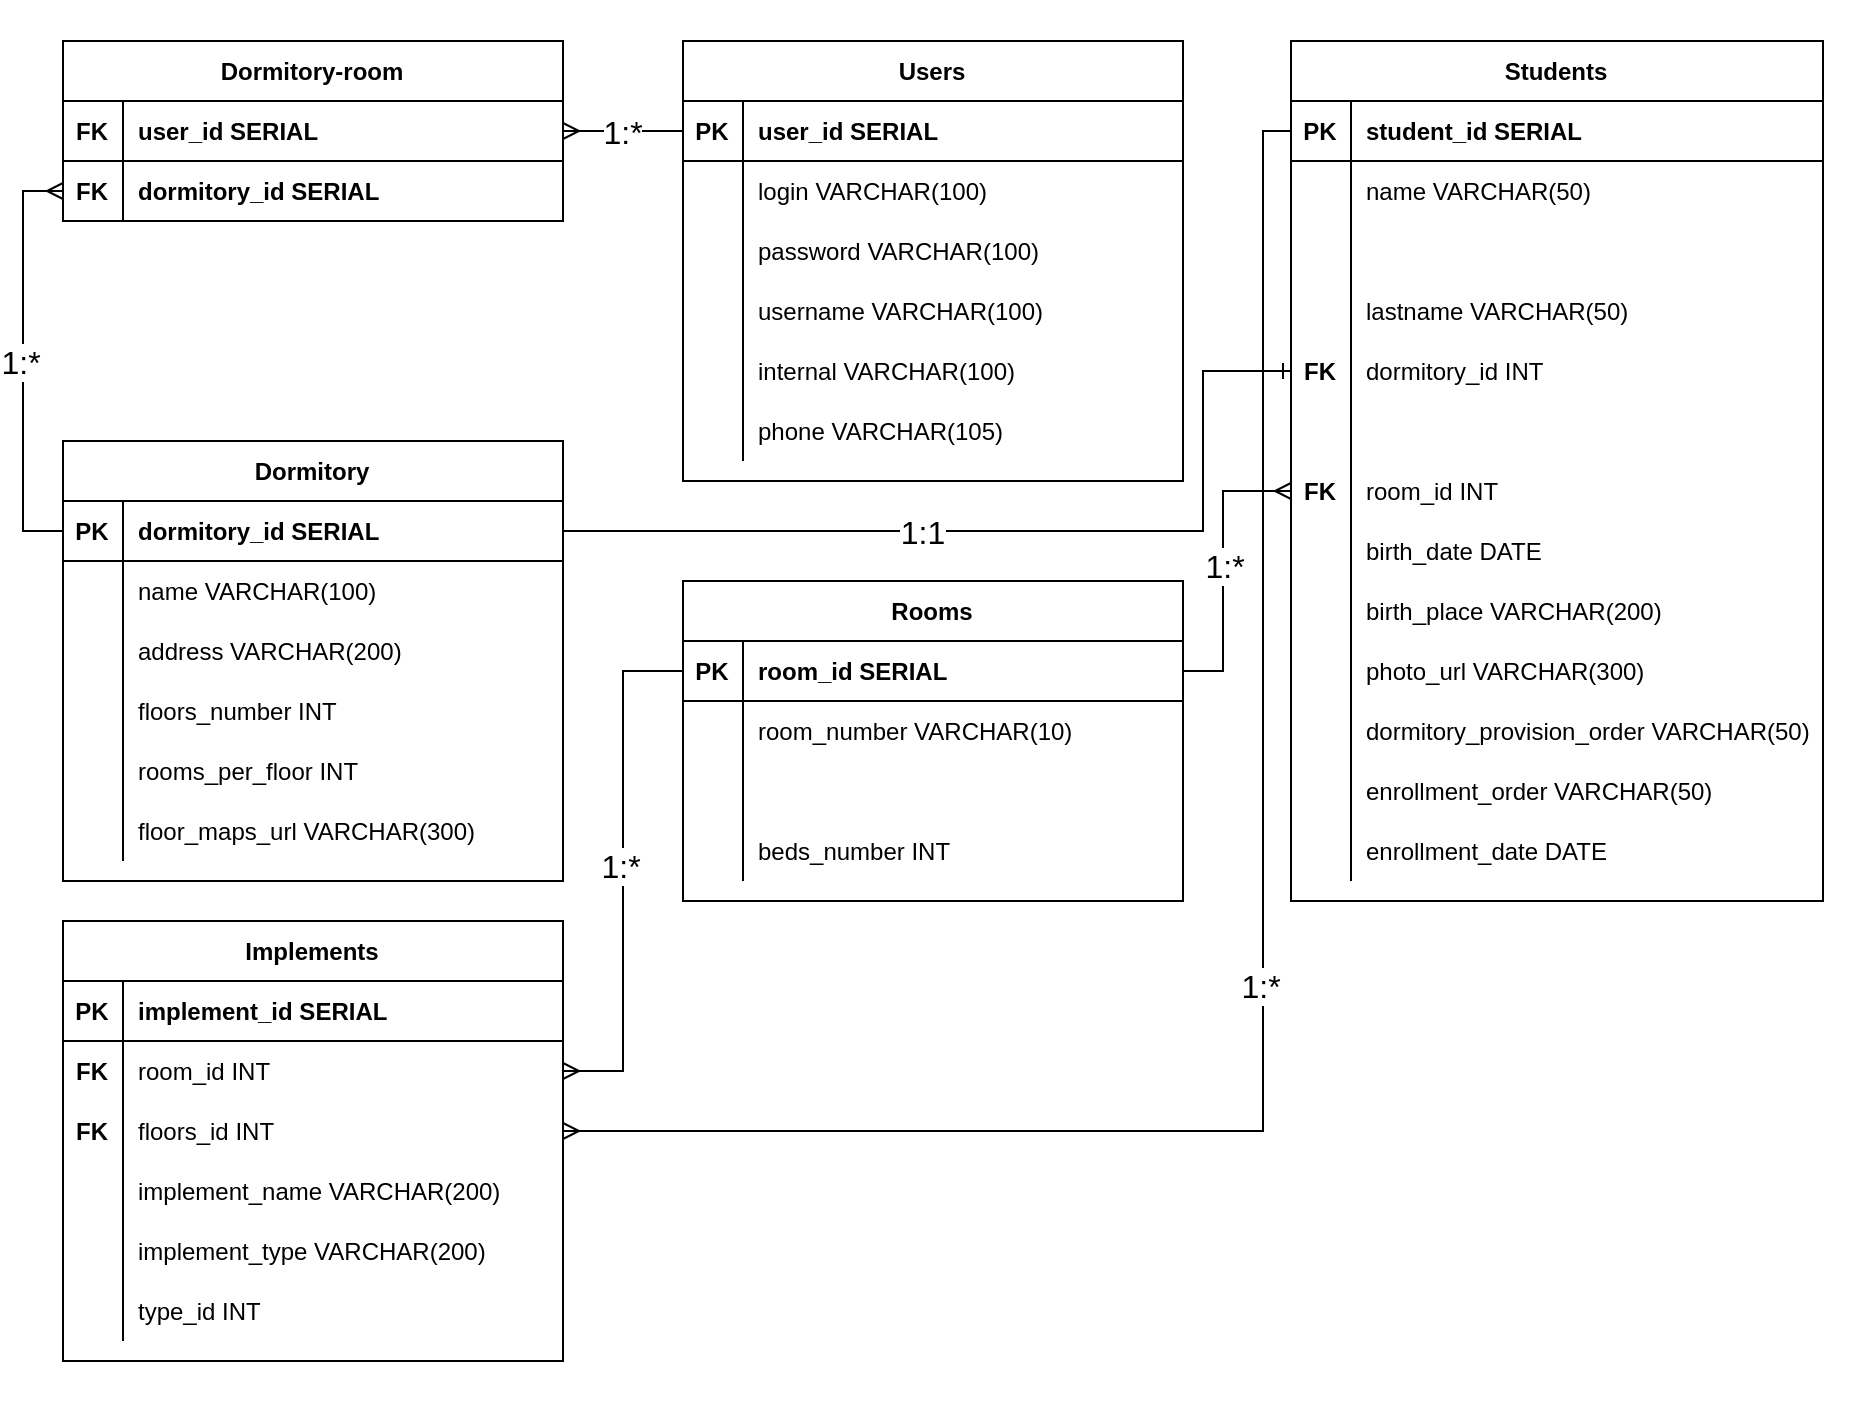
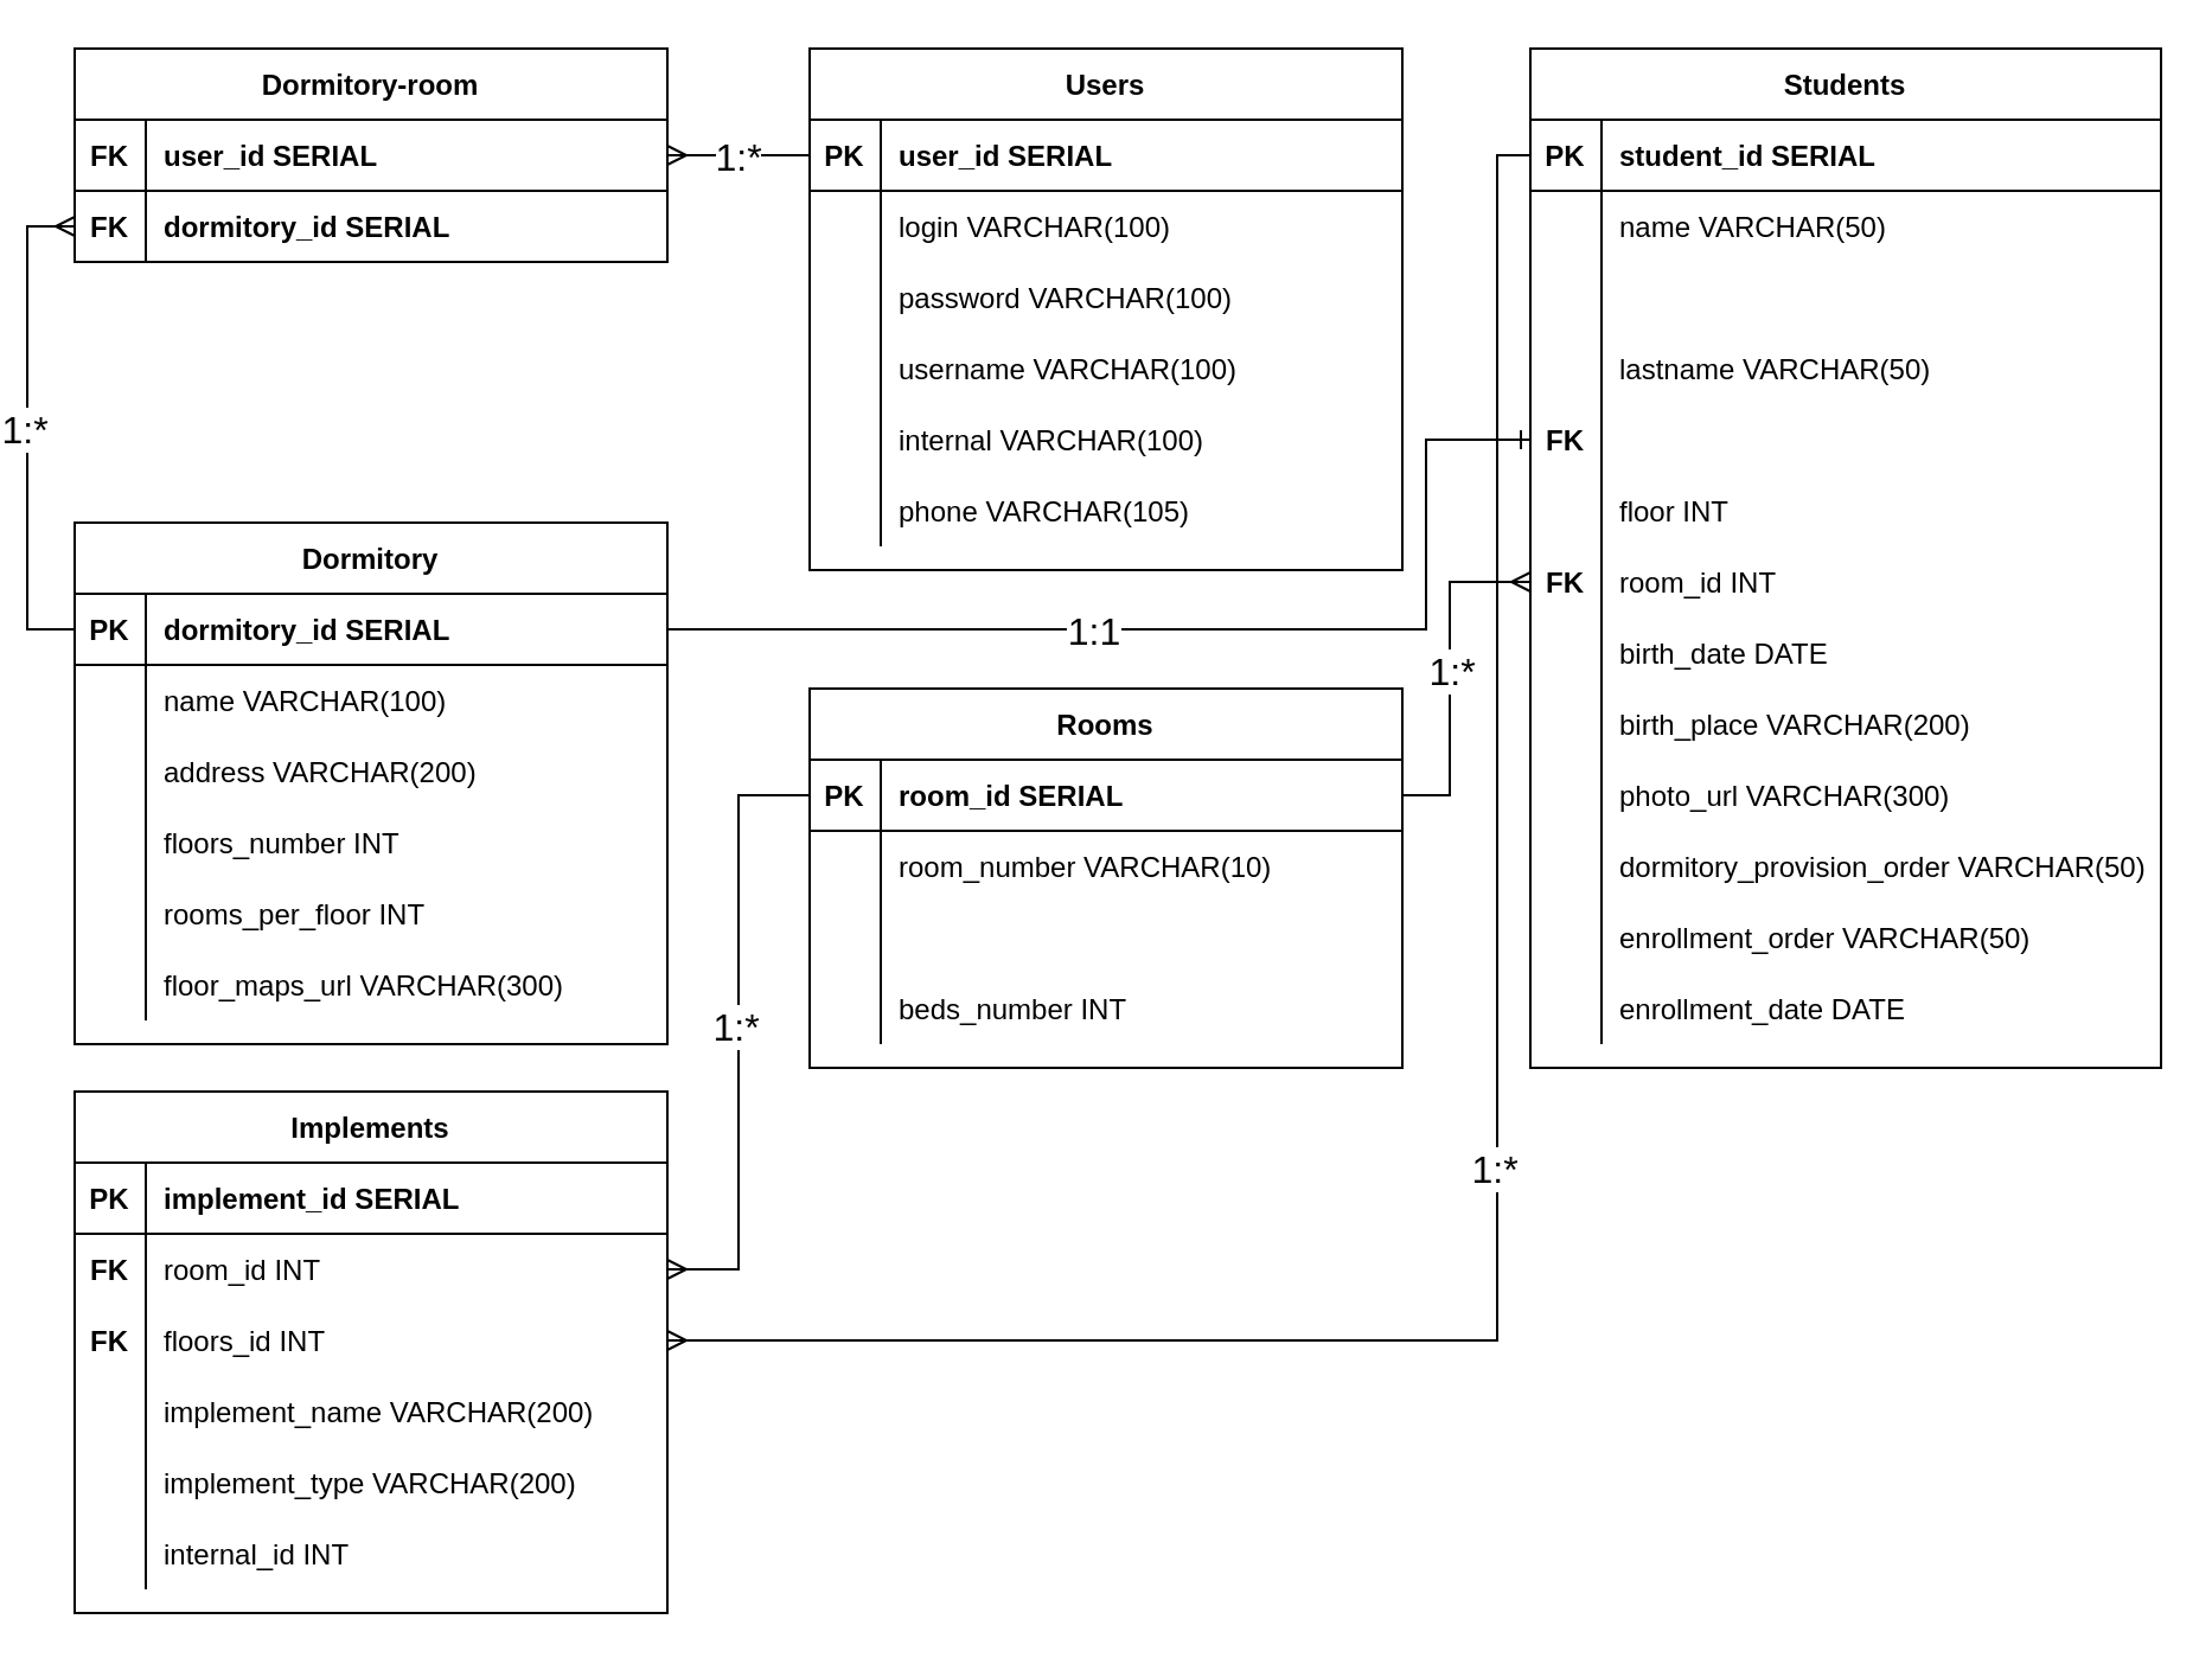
- <mxCell id="16" value="dormitory_id INT" style="shape=partialRectangle;overflow=hidden;connectable=0;fillColor=none;top=0;left=0;bottom=0;right=0;align=left;spacingLeft=6;" parent="14" vertex="1"><mxGeometry x="30" width="236" height="30" as="geometry"><mxRectangle width="236" height="30" as="alternateBounds" /></mxGeometry></mxCell>
+ <mxCell id="19" value="floor INT" style="shape=partialRectangle;overflow=hidden;connectable=0;fillColor=none;top=0;left=0;bottom=0;right=0;align=left;spacingLeft=6;" parent="17" vertex="1"><mxGeometry x="30" width="236" height="30" as="geometry"><mxRectangle width="236" height="30" as="alternateBounds" /></mxGeometry></mxCell>
- <mxCell id="124" value="type_id INT" style="shape=partialRectangle;overflow=hidden;connectable=0;fillColor=none;top=0;left=0;bottom=0;right=0;align=left;spacingLeft=6;" parent="122" vertex="1"><mxGeometry x="30" width="220" height="30" as="geometry"><mxRectangle width="220" height="30" as="alternateBounds" /></mxGeometry></mxCell>
+ <mxCell id="124" value="internal_id INT" style="shape=partialRectangle;overflow=hidden;connectable=0;fillColor=none;top=0;left=0;bottom=0;right=0;align=left;spacingLeft=6;" parent="122" vertex="1"><mxGeometry x="30" width="220" height="30" as="geometry"><mxRectangle width="220" height="30" as="alternateBounds" /></mxGeometry></mxCell>
